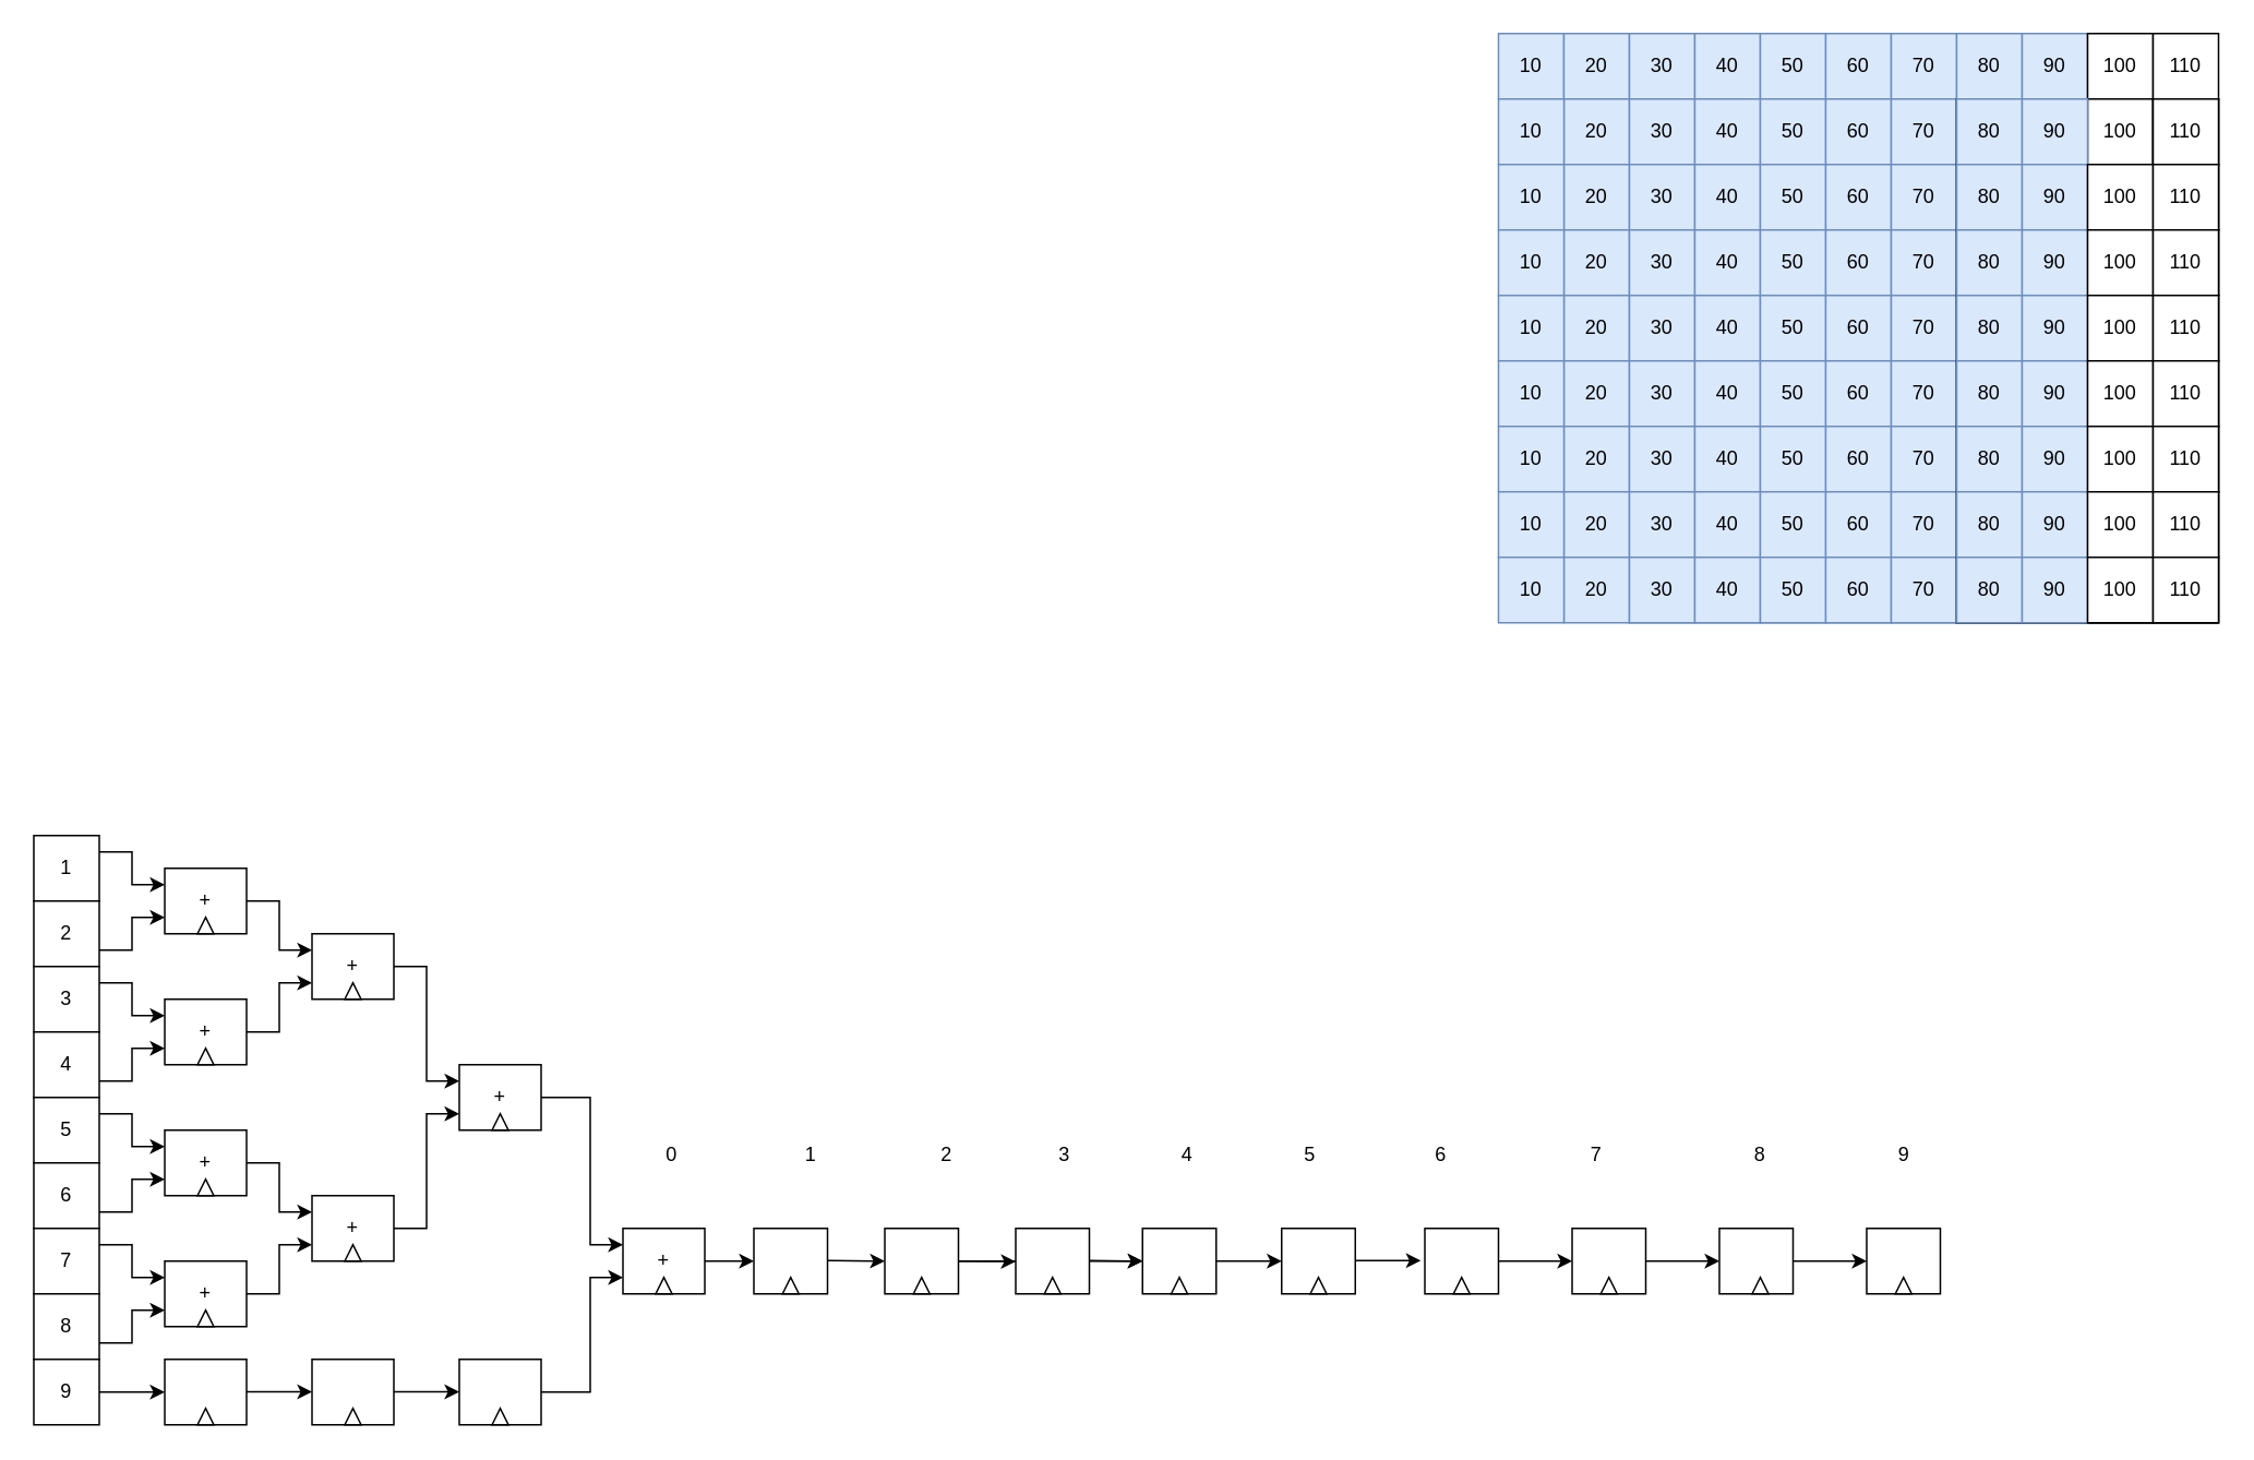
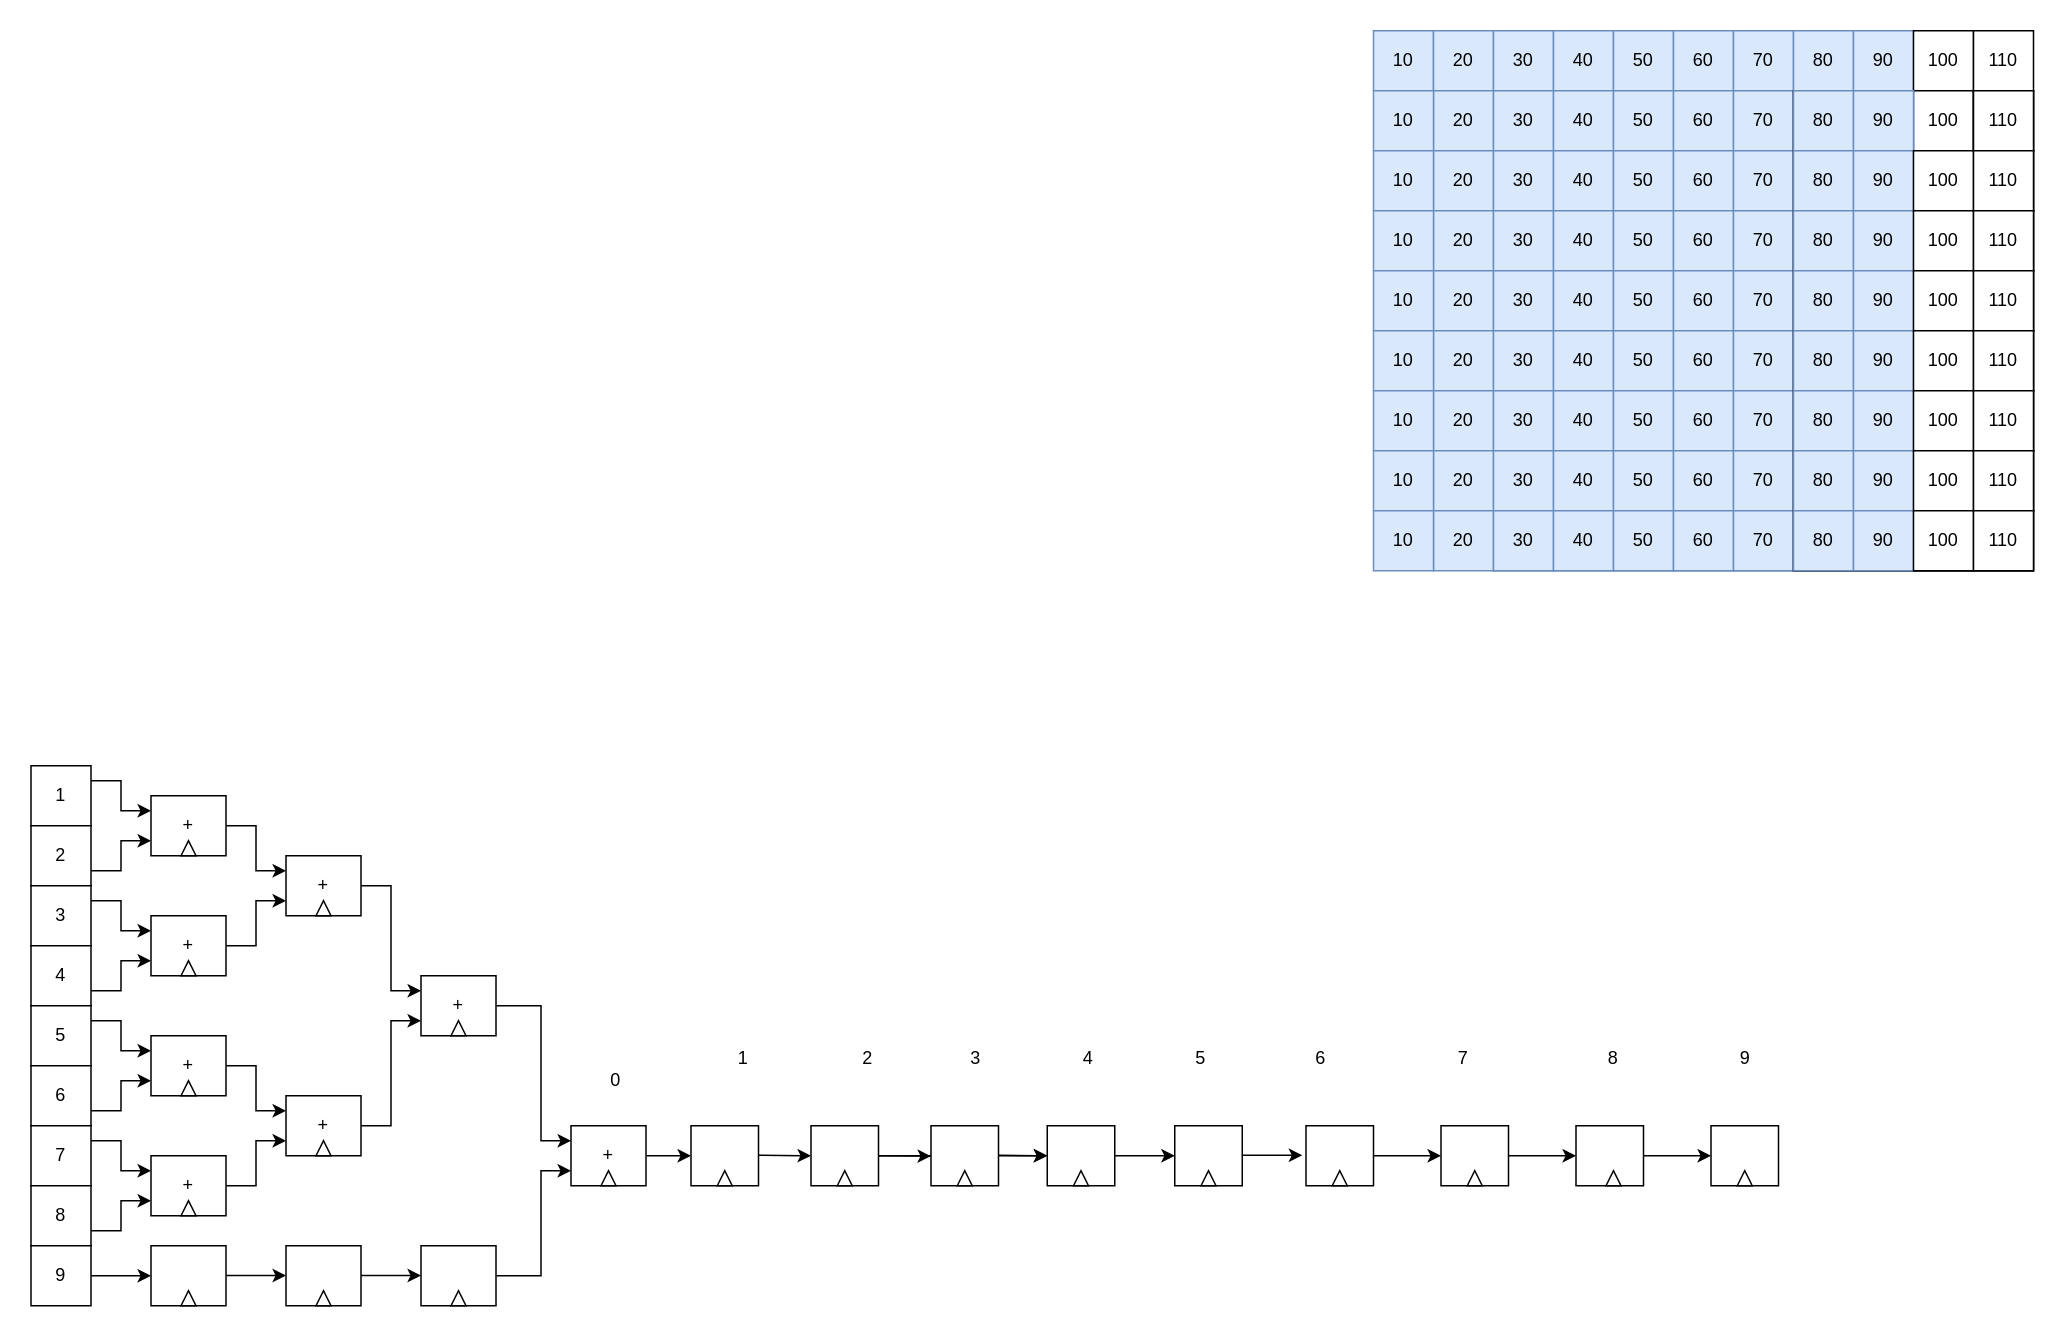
- <mxCell id="83" value="0" style="text;html=1;align=center;verticalAlign=middle;whiteSpace=wrap;rounded=0;" parent="1" vertex="1"><mxGeometry x="380" y="690" width="60" height="30" as="geometry" /></mxCell>
+ <mxCell id="83" value="0" style="text;html=1;align=center;verticalAlign=middle;whiteSpace=wrap;rounded=0;" parent="1" vertex="1"><mxGeometry x="380" y="705" width="60" height="30" as="geometry" /></mxCell>
